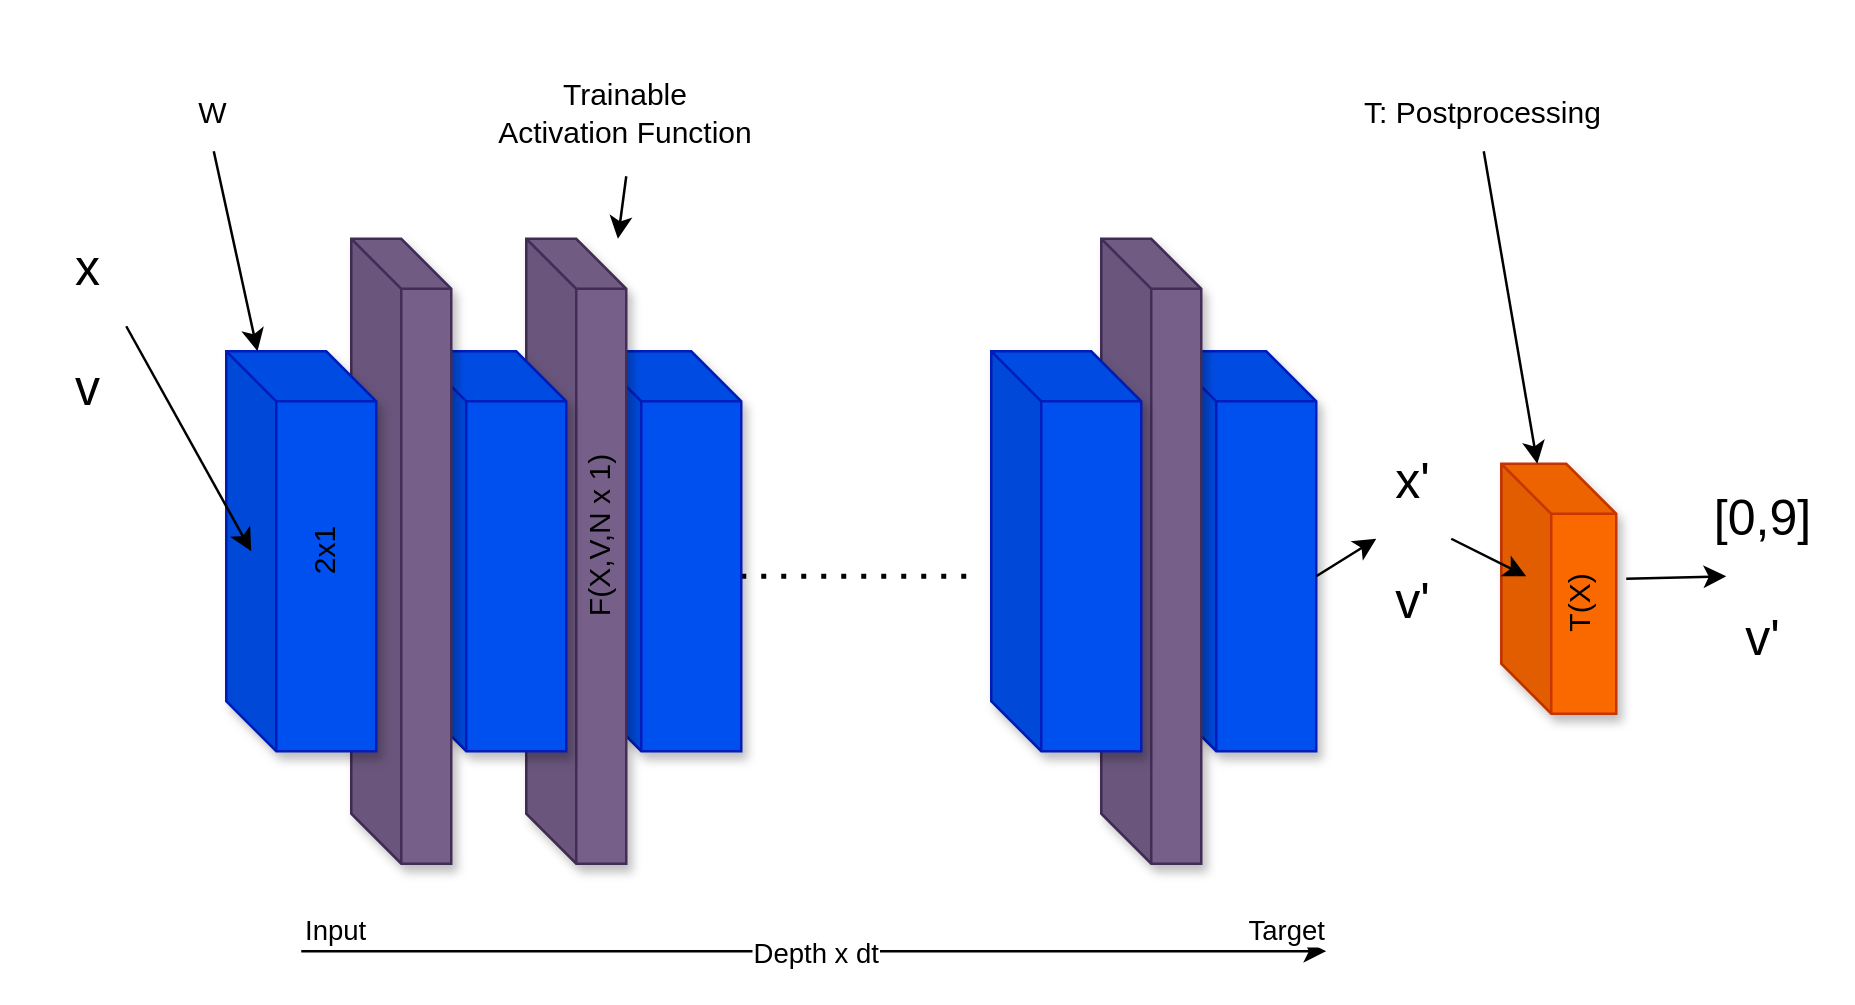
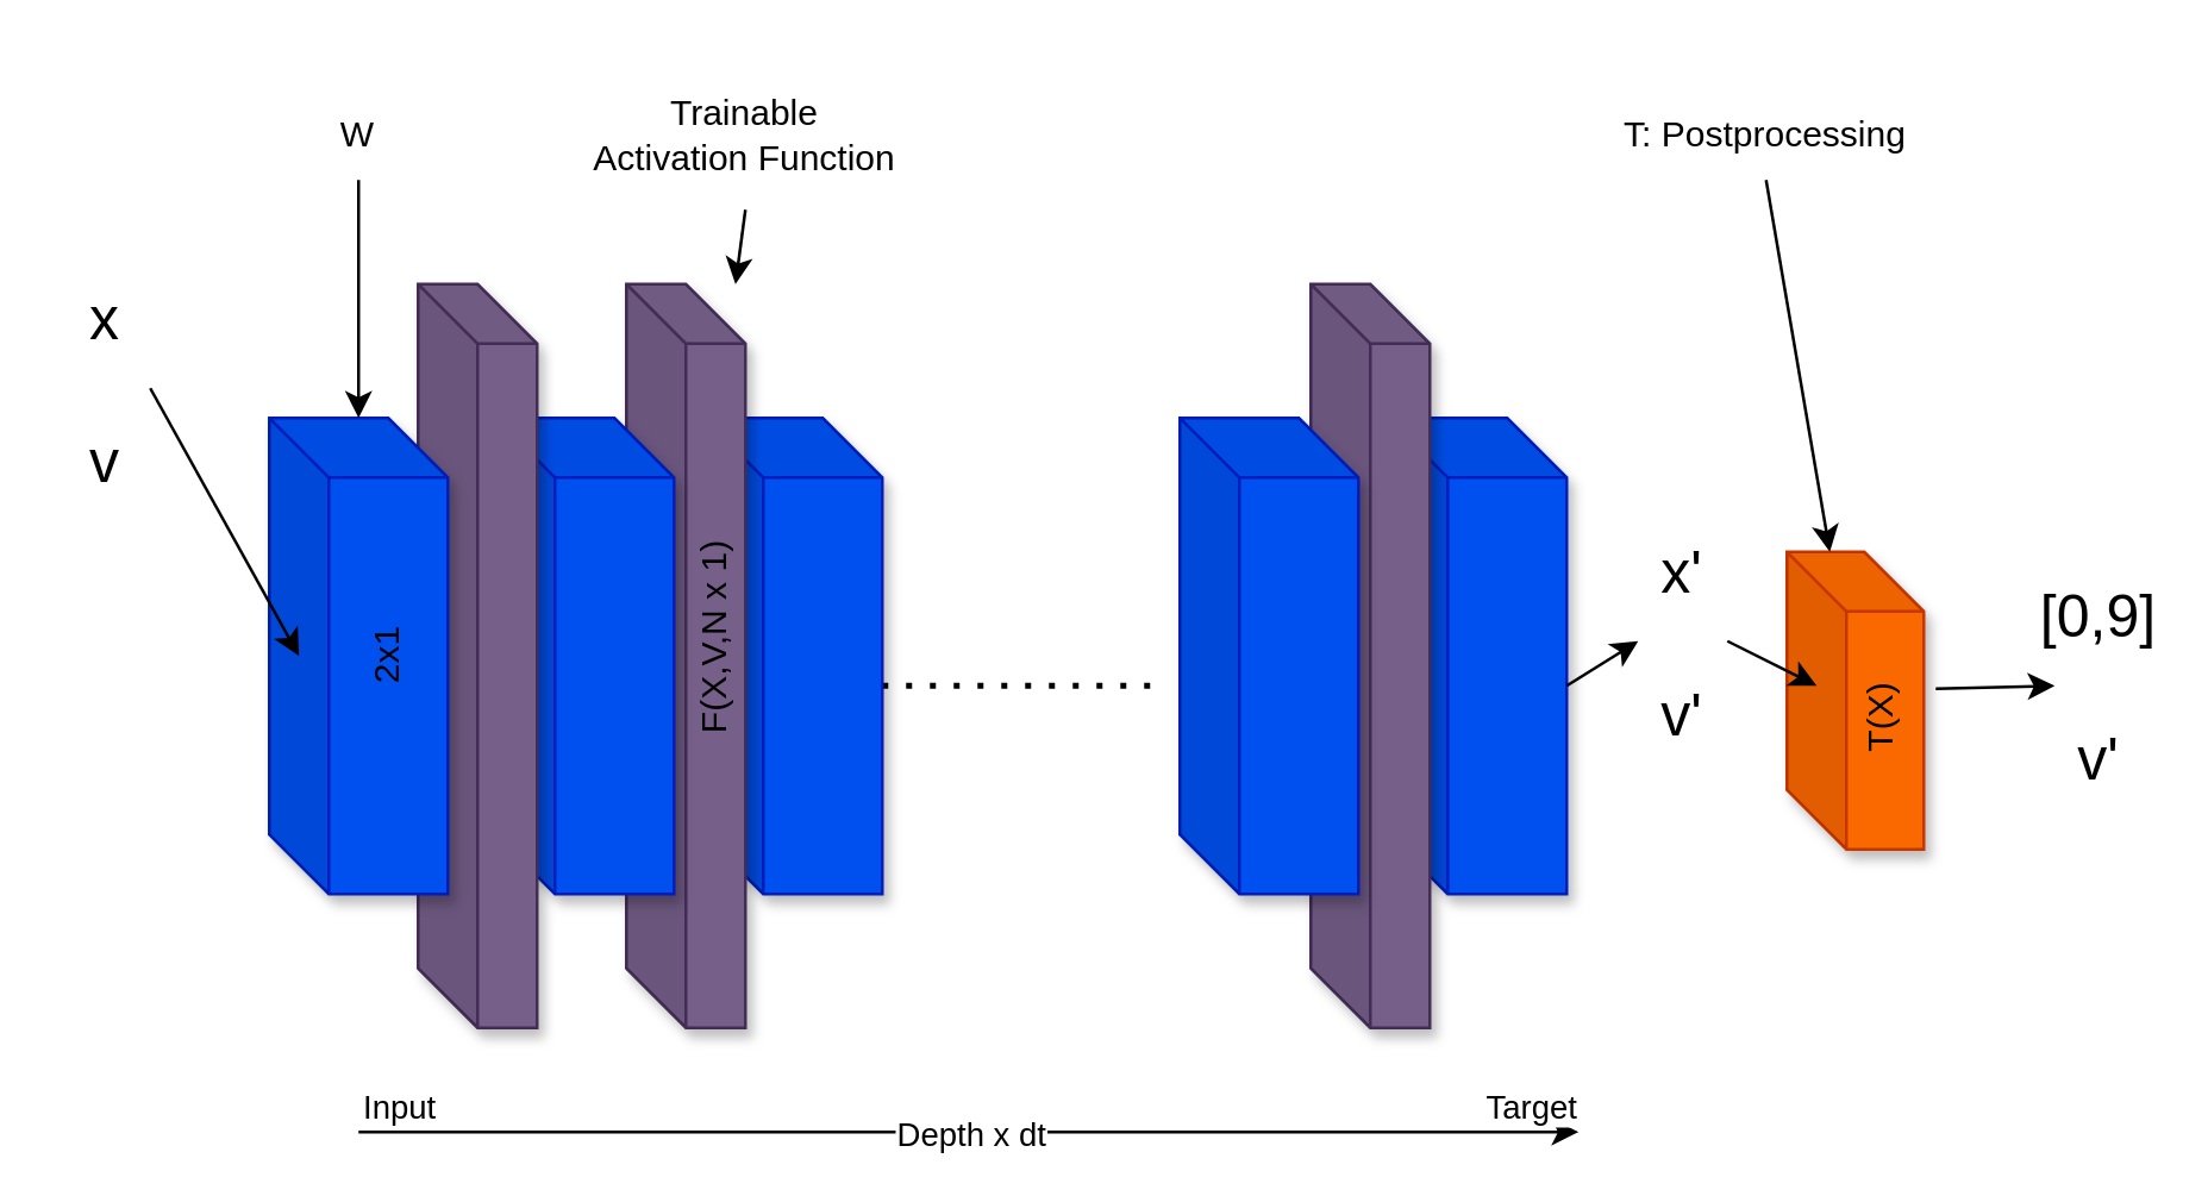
- <mxCell id="14" value="W&lt;br&gt;" style="text;html=1;strokeColor=none;fillColor=none;align=center;verticalAlign=middle;whiteSpace=wrap;rounded=0;" vertex="1" parent="1"><mxGeometry x="55" y="30" width="60" height="30" as="geometry" /></mxCell>
+ <mxCell id="14" value="W&lt;br&gt;" style="text;html=1;strokeColor=none;fillColor=none;align=center;verticalAlign=middle;whiteSpace=wrap;rounded=0;" vertex="1" parent="1"><mxGeometry x="90" y="30" width="60" height="30" as="geometry" /></mxCell>
